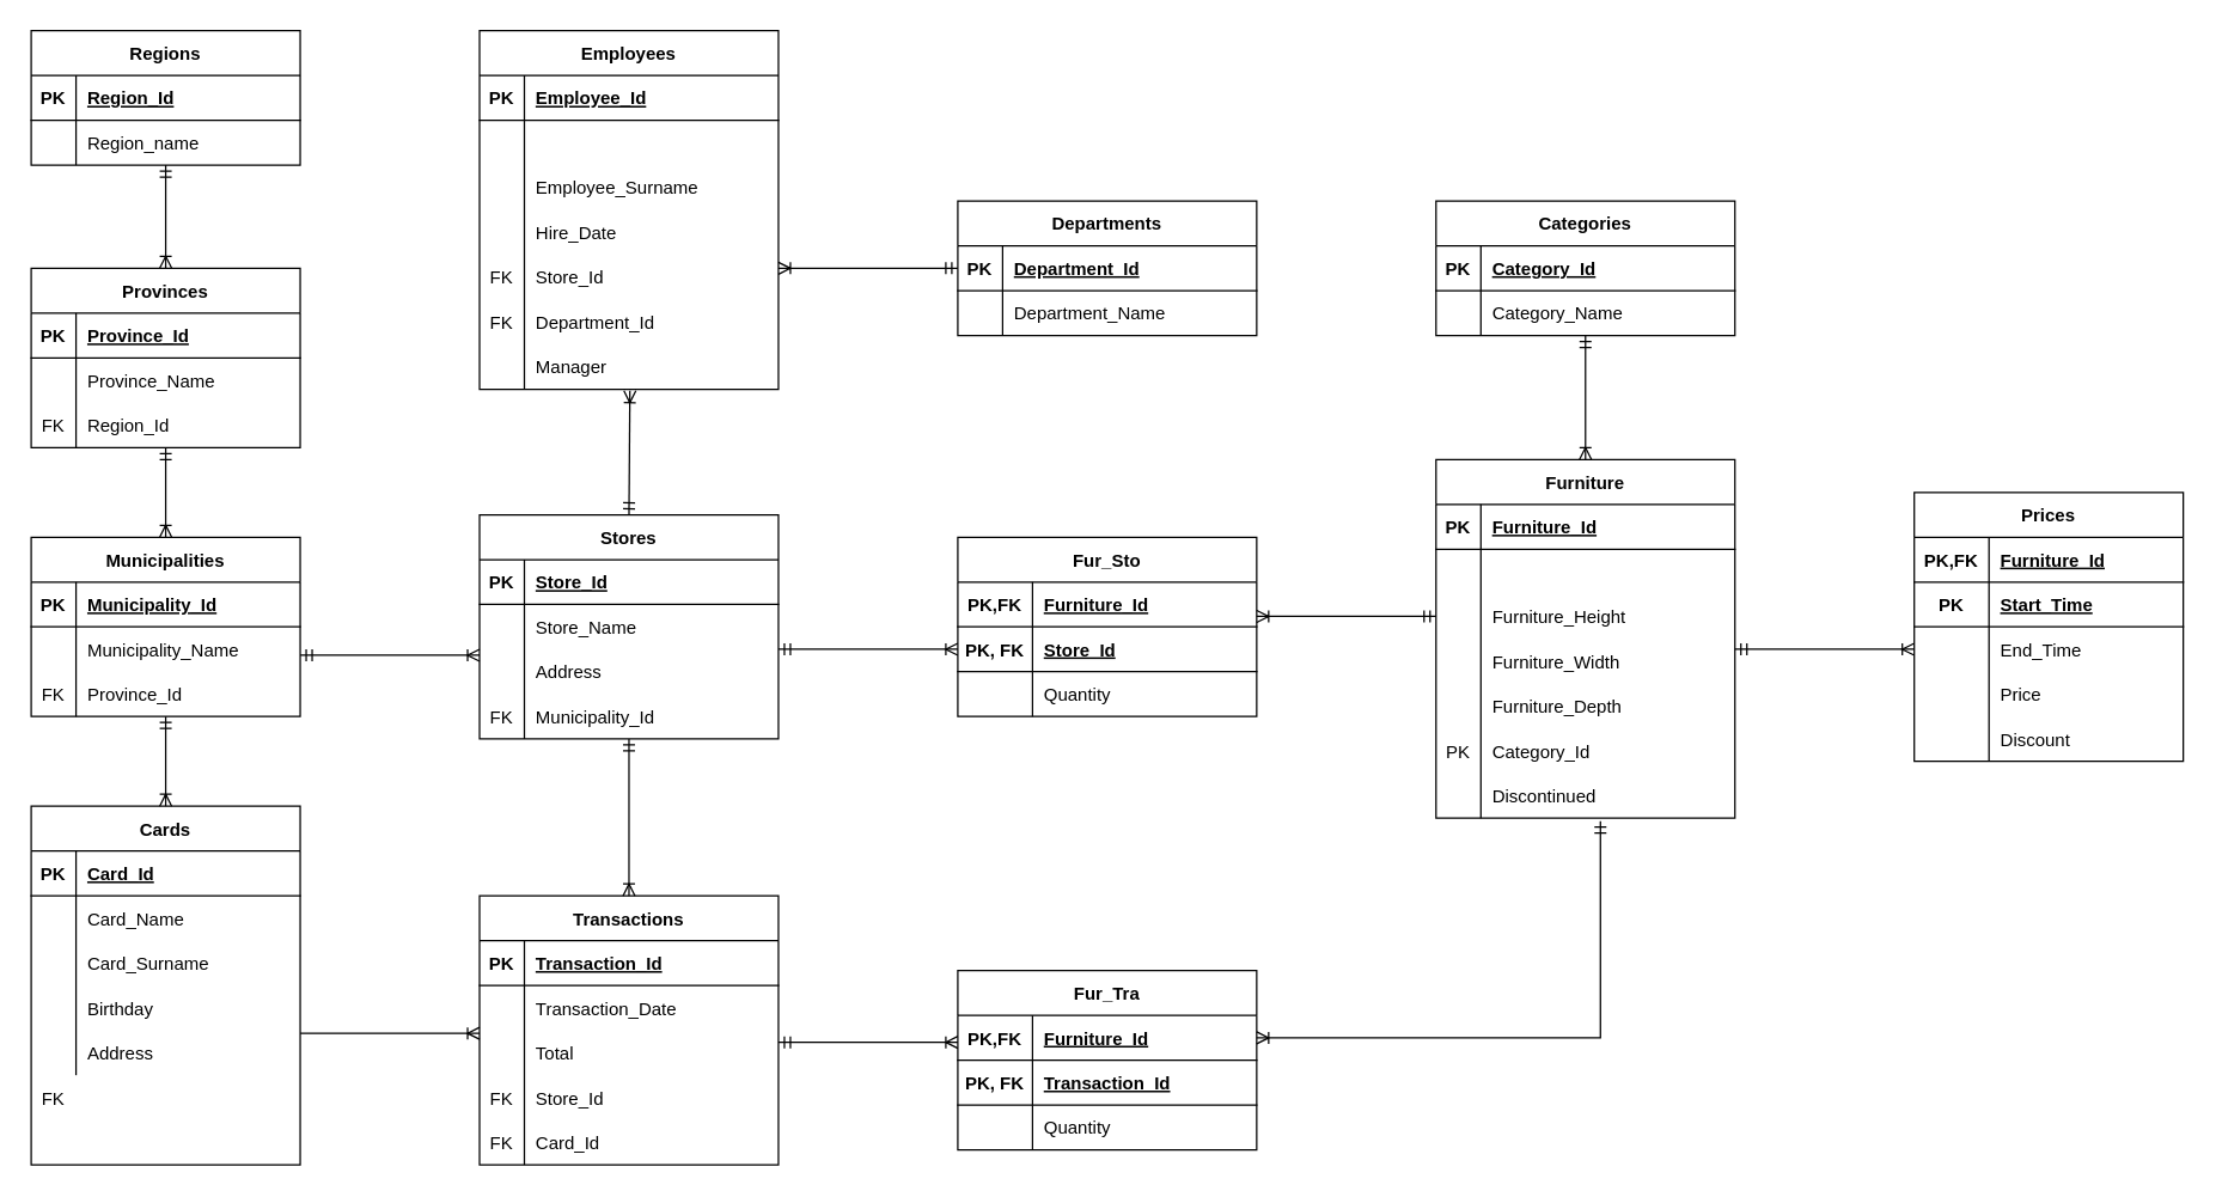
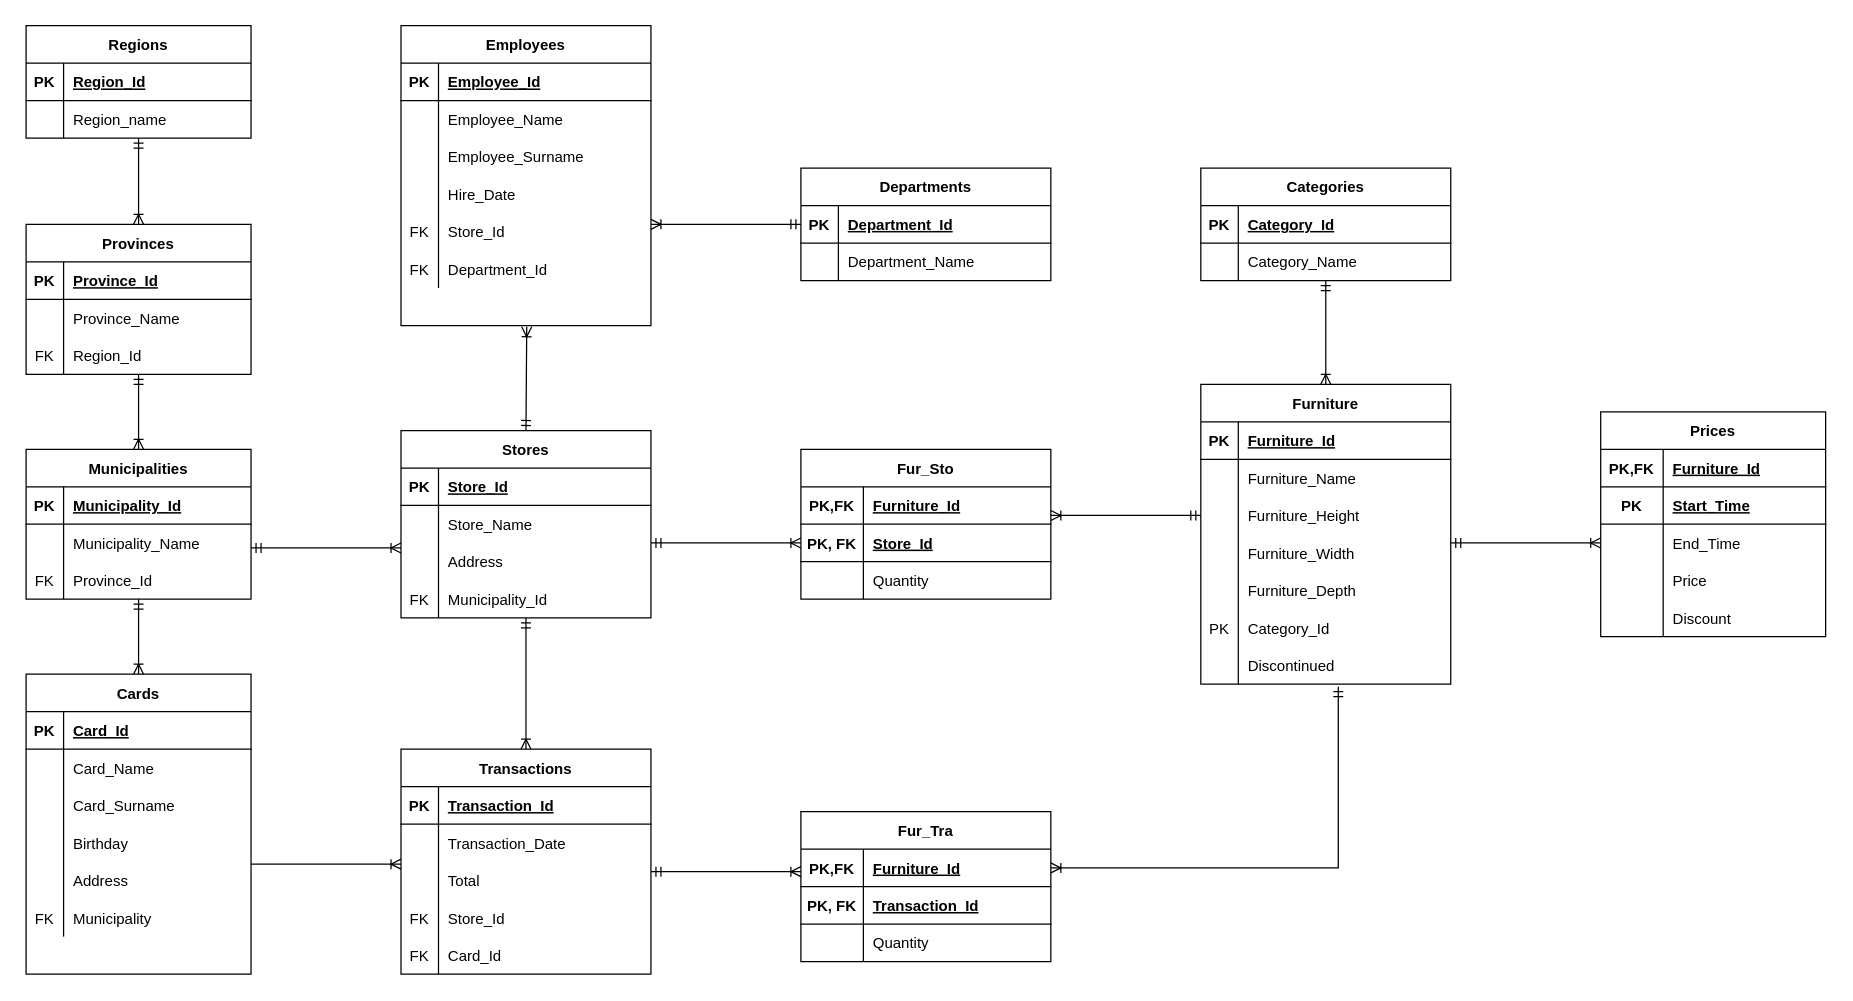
+ <mxCell id="127" value="Employee_Name" style="shape=partialRectangle;connectable=0;fillColor=none;top=0;left=0;bottom=0;right=0;align=left;spacingLeft=6;overflow=hidden;" parent="125" vertex="1"><mxGeometry x="30" width="170" height="30" as="geometry"><mxRectangle width="170" height="30" as="alternateBounds" /></mxGeometry></mxCell>
- <mxCell id="142" value="Manager" style="shape=partialRectangle;connectable=0;fillColor=none;top=0;left=0;bottom=0;right=0;align=left;spacingLeft=6;overflow=hidden;" parent="140" vertex="1"><mxGeometry x="30" width="170" height="30" as="geometry"><mxRectangle width="170" height="30" as="alternateBounds" /></mxGeometry></mxCell>
+ <mxCell id="105" value="Furniture_Name" style="shape=partialRectangle;connectable=0;fillColor=none;top=0;left=0;bottom=0;right=0;align=left;spacingLeft=6;overflow=hidden;" parent="103" vertex="1"><mxGeometry x="30" width="170" height="30" as="geometry"><mxRectangle width="170" height="30" as="alternateBounds" /></mxGeometry></mxCell>
+ <mxCell id="47" value="Municipality" style="shape=partialRectangle;connectable=0;fillColor=none;top=0;left=0;bottom=0;right=0;align=left;spacingLeft=6;overflow=hidden;" parent="45" vertex="1"><mxGeometry x="30" width="150" height="30" as="geometry"><mxRectangle width="150" height="30" as="alternateBounds" /></mxGeometry></mxCell>
